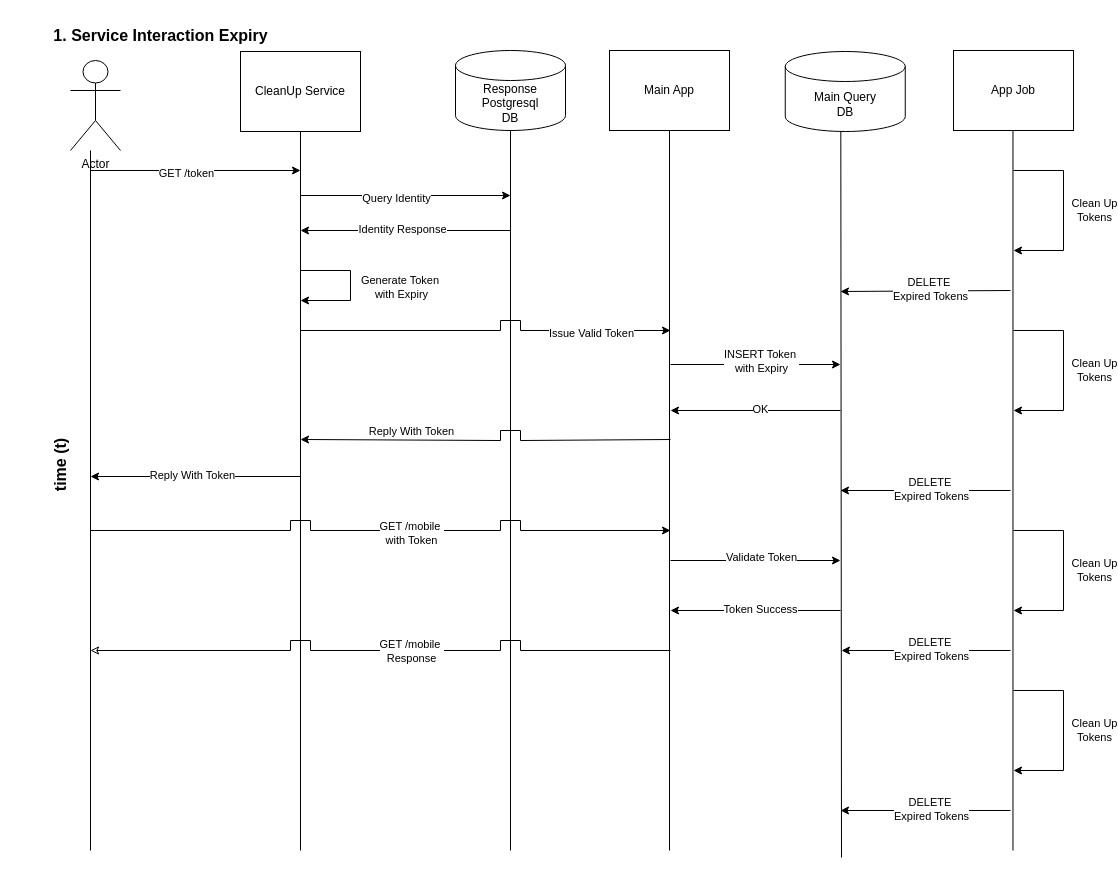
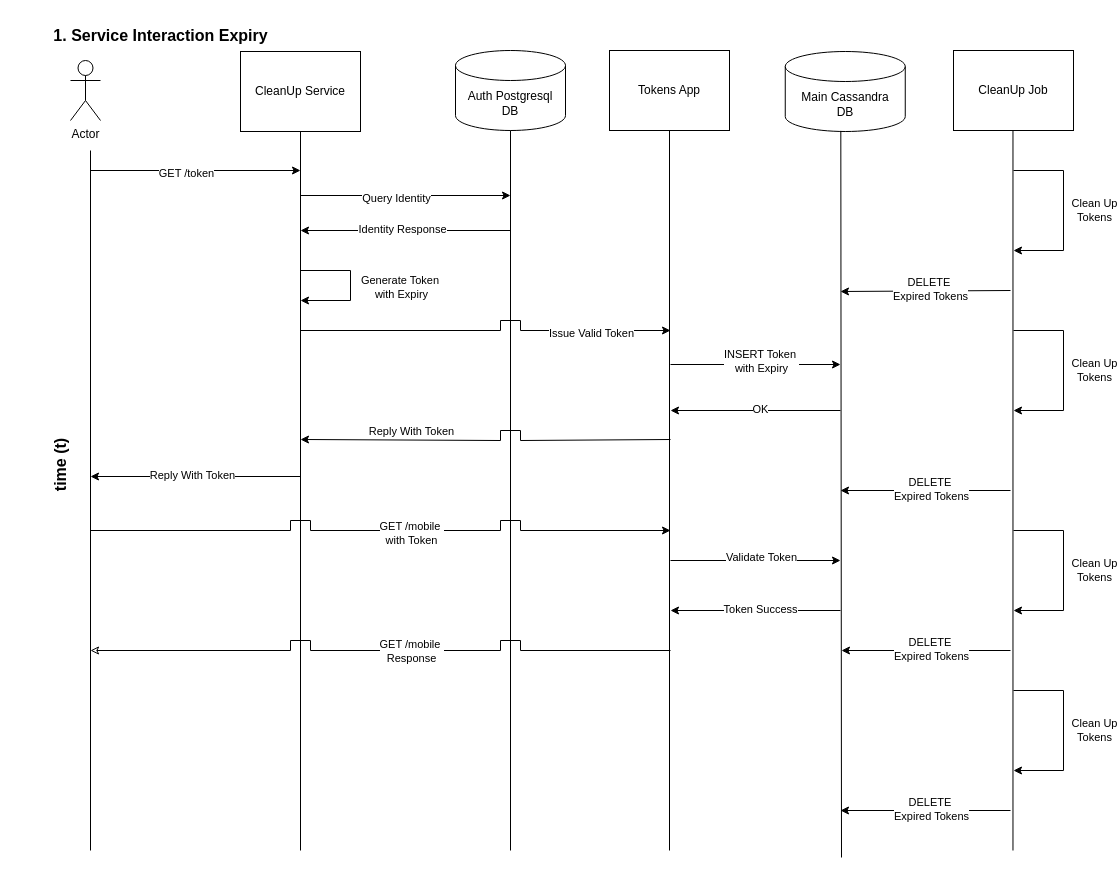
- <mxCell id="5" value="Main App" style="rounded=0;whiteSpace=wrap;html=1;" vertex="1" parent="1"><mxGeometry x="609" y="50" width="120" height="80" as="geometry" /></mxCell>
+ <mxCell id="5" value="Tokens App" style="rounded=0;whiteSpace=wrap;html=1;" vertex="1" parent="1"><mxGeometry x="609" y="50" width="120" height="80" as="geometry" /></mxCell>
- <mxCell id="25" value="App Job" style="rounded=0;whiteSpace=wrap;html=1;" vertex="1" parent="1"><mxGeometry x="953" y="50" width="120" height="80" as="geometry" /></mxCell>
+ <mxCell id="25" value="CleanUp Job" style="rounded=0;whiteSpace=wrap;html=1;" vertex="1" parent="1"><mxGeometry x="953" y="50" width="120" height="80" as="geometry" /></mxCell>
- <mxCell id="9" value="Response Postgresql&lt;div&gt;DB&lt;/div&gt;" style="shape=cylinder3;whiteSpace=wrap;html=1;boundedLbl=1;backgroundOutline=1;size=15;" vertex="1" parent="1"><mxGeometry x="455" y="50" width="110" height="80" as="geometry" /></mxCell>
+ <mxCell id="9" value="Auth Postgresql&lt;div&gt;DB&lt;/div&gt;" style="shape=cylinder3;whiteSpace=wrap;html=1;boundedLbl=1;backgroundOutline=1;size=15;" vertex="1" parent="1"><mxGeometry x="455" y="50" width="110" height="80" as="geometry" /></mxCell>
- <mxCell id="10" value="Main Query&lt;div&gt;DB&lt;/div&gt;" style="shape=cylinder3;whiteSpace=wrap;html=1;boundedLbl=1;backgroundOutline=1;size=15;" vertex="1" parent="1"><mxGeometry x="784.76" y="51" width="120" height="80" as="geometry" /></mxCell>
+ <mxCell id="10" value="Main Cassandra&lt;div&gt;DB&lt;/div&gt;" style="shape=cylinder3;whiteSpace=wrap;html=1;boundedLbl=1;backgroundOutline=1;size=15;" vertex="1" parent="1"><mxGeometry x="784.76" y="51" width="120" height="80" as="geometry" /></mxCell>
- <mxCell id="3" value="Actor" style="shape=umlActor;verticalLabelPosition=bottom;verticalAlign=top;html=1;outlineConnect=0;" vertex="1" parent="1"><mxGeometry x="70" y="60" width="50" height="90" as="geometry" /></mxCell>
+ <mxCell id="3" value="Actor" style="shape=umlActor;verticalLabelPosition=bottom;verticalAlign=top;html=1;outlineConnect=0;" vertex="1" parent="1"><mxGeometry x="70" y="60" width="30" height="60" as="geometry" /></mxCell>
